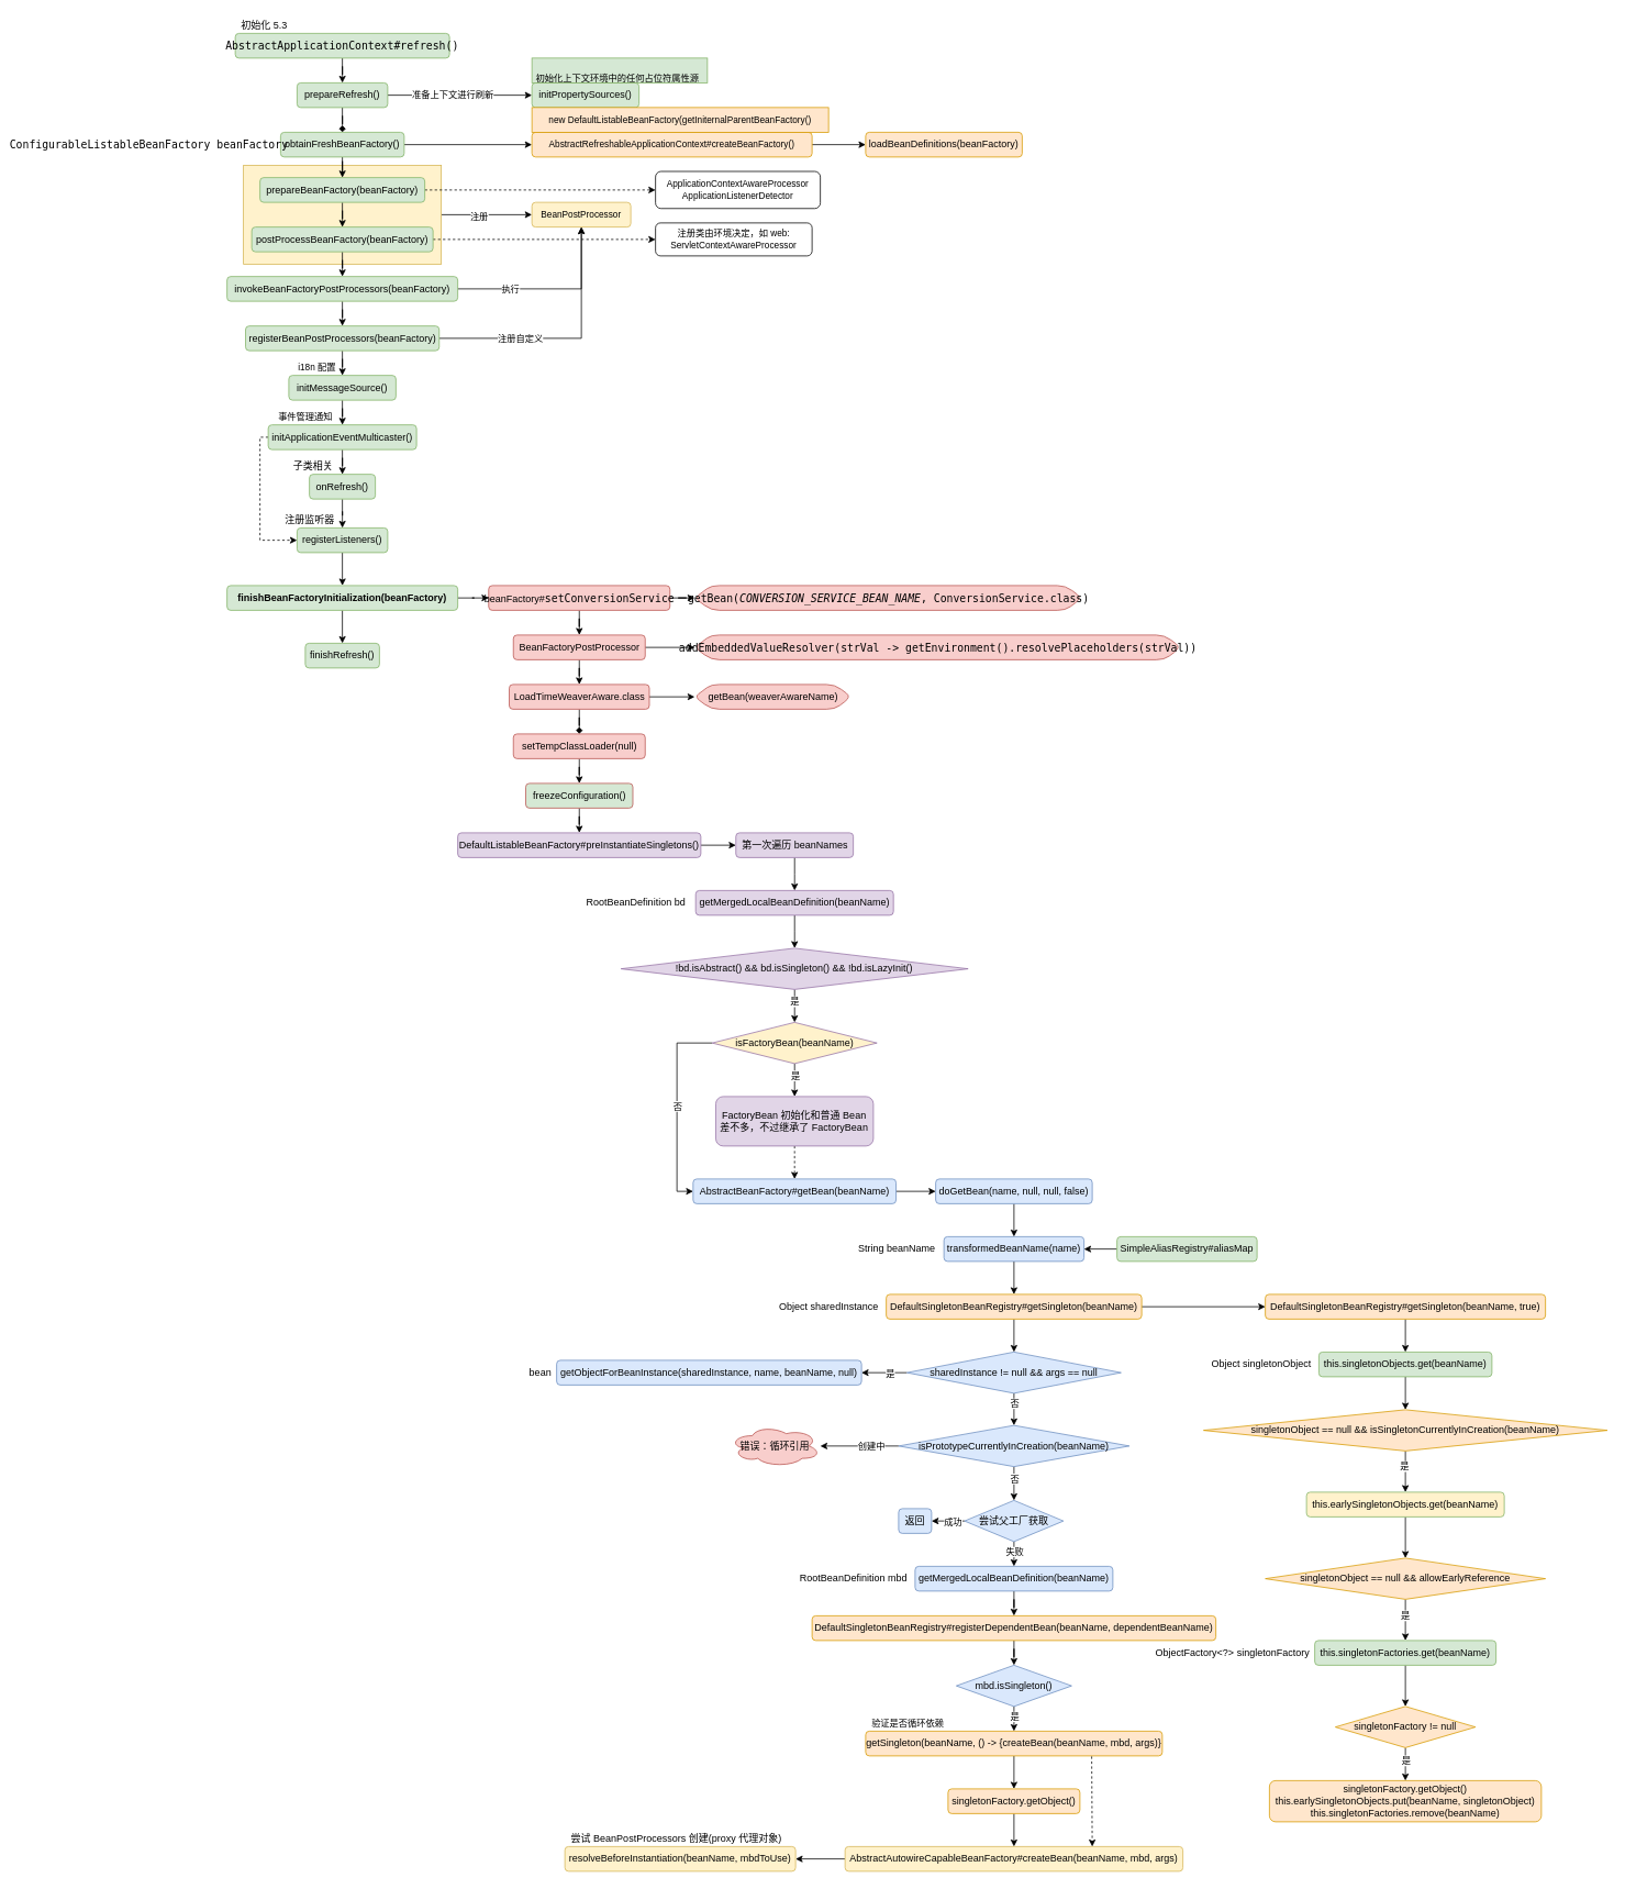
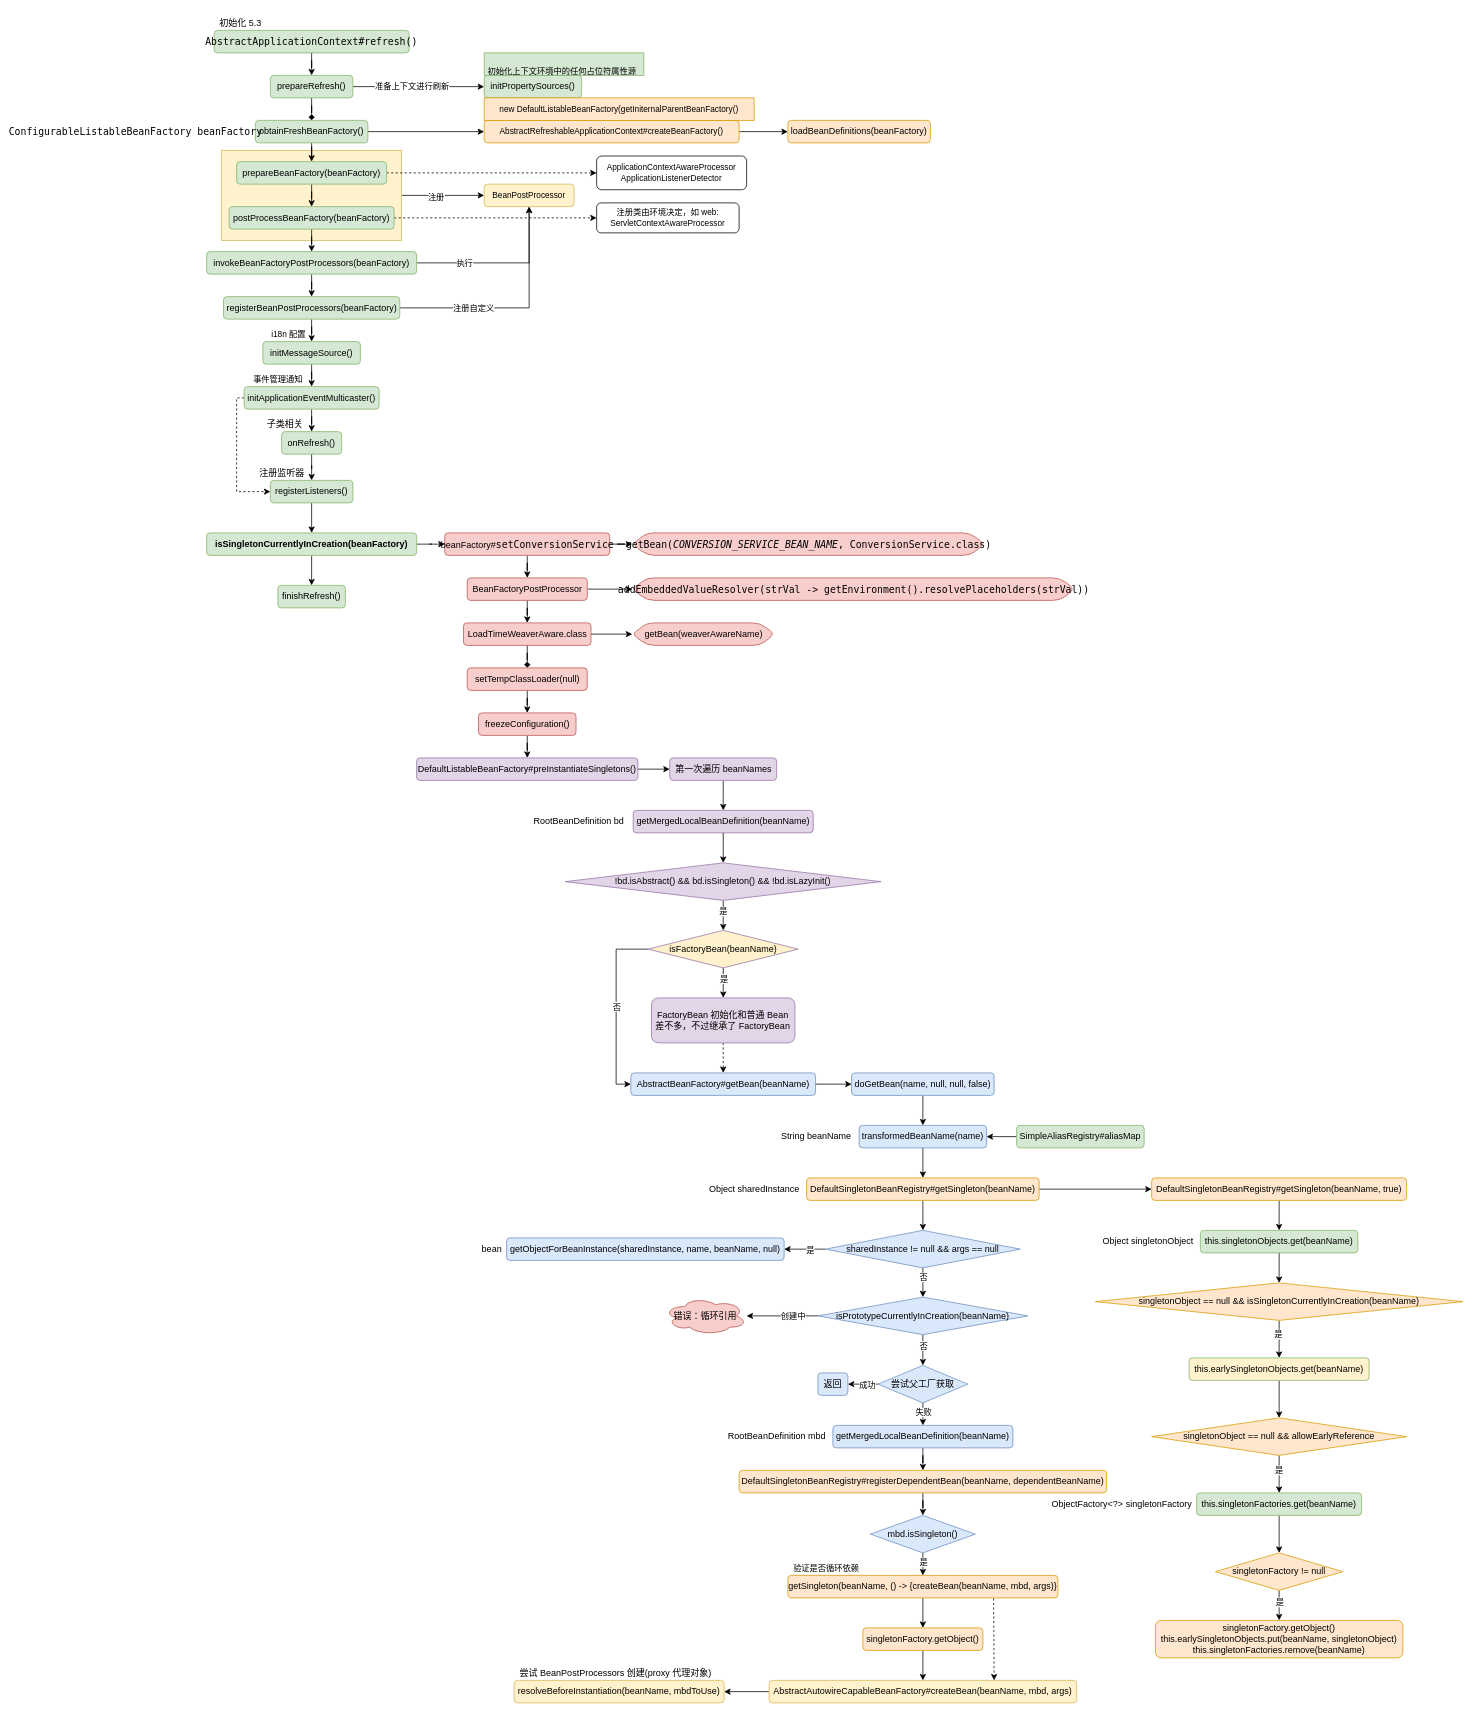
- <mxCell id="41" value="&lt;b&gt;finishBeanFactoryInitialization(beanFactory)&lt;/b&gt;" style="rounded=1;whiteSpace=wrap;html=1;labelBackgroundColor=none;fillColor=#d5e8d4;strokeColor=#82b366;" parent="1" vertex="1"><mxGeometry x="275" y="710" width="280" height="30" as="geometry" /></mxCell>
+ <mxCell id="41" value="&lt;b&gt;isSingletonCurrentlyInCreation(beanFactory)&lt;/b&gt;" style="rounded=1;whiteSpace=wrap;html=1;labelBackgroundColor=none;fillColor=#d5e8d4;strokeColor=#82b366;" parent="1" vertex="1"><mxGeometry x="275" y="710" width="280" height="30" as="geometry" /></mxCell>
- <mxCell id="70" value="freezeConfiguration()" style="rounded=1;whiteSpace=wrap;html=1;labelBackgroundColor=none;fillColor=#d5e8d4;strokeColor=#b85450;" parent="1" vertex="1"><mxGeometry x="637.5" y="950" width="130" height="30" as="geometry" /></mxCell>
+ <mxCell id="70" value="freezeConfiguration()" style="rounded=1;whiteSpace=wrap;html=1;labelBackgroundColor=none;fillColor=#f8cecc;strokeColor=#b85450;" parent="1" vertex="1"><mxGeometry x="637.5" y="950" width="130" height="30" as="geometry" /></mxCell>
